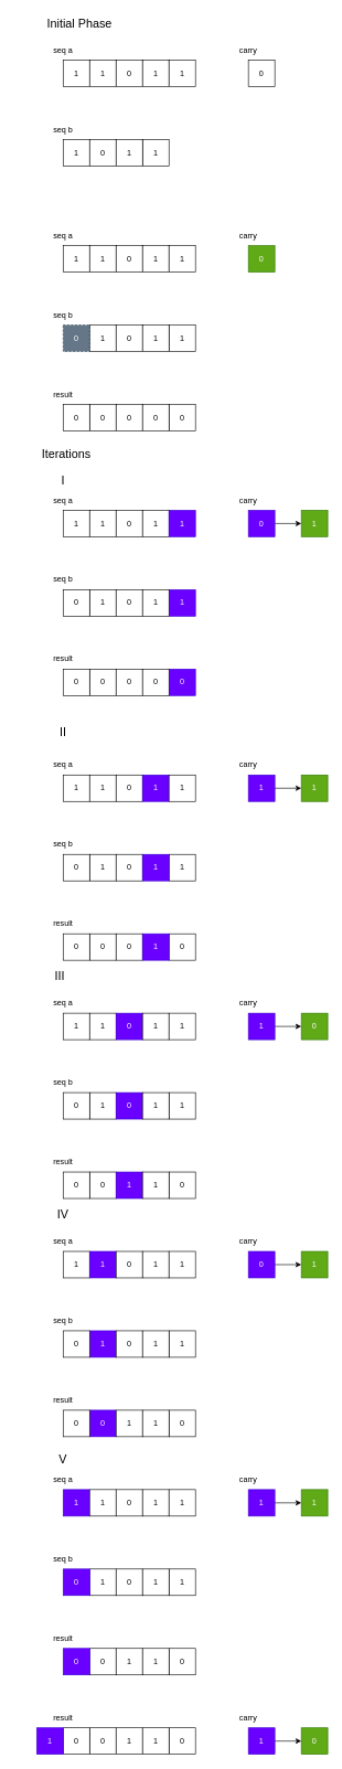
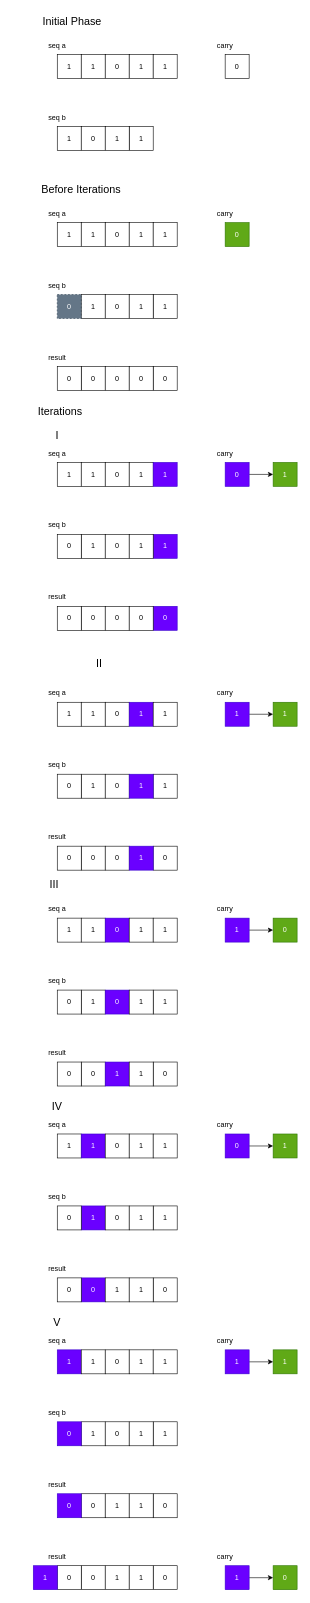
+ <mxCell id="29" value="Before Iterations" style="text;html=1;strokeColor=none;fillColor=none;align=center;verticalAlign=middle;whiteSpace=wrap;rounded=0;fontSize=18;" vertex="1" parent="1"><mxGeometry x="65" y="300" width="140" height="30" as="geometry" /></mxCell>
- <mxCell id="159" value="II" style="text;html=1;strokeColor=none;fillColor=none;align=center;verticalAlign=middle;whiteSpace=wrap;rounded=0;fontSize=18;" vertex="1" parent="1"><mxGeometry x="25" y="1090" width="140" height="30" as="geometry" /></mxCell>
+ <mxCell id="159" value="II" style="text;html=1;strokeColor=none;fillColor=none;align=center;verticalAlign=middle;whiteSpace=wrap;rounded=0;fontSize=18;" vertex="1" parent="1"><mxGeometry x="95" y="1090" width="140" height="30" as="geometry" /></mxCell>
- <mxCell id="161" value="IV" style="text;html=1;strokeColor=none;fillColor=none;align=center;verticalAlign=middle;whiteSpace=wrap;rounded=0;fontSize=18;" vertex="1" parent="1"><mxGeometry x="25" y="1820" width="140" height="30" as="geometry" /></mxCell>
+ <mxCell id="161" value="IV" style="text;html=1;strokeColor=none;fillColor=none;align=center;verticalAlign=middle;whiteSpace=wrap;rounded=0;fontSize=18;" vertex="1" parent="1"><mxGeometry x="25" y="1830" width="140" height="30" as="geometry" /></mxCell>
